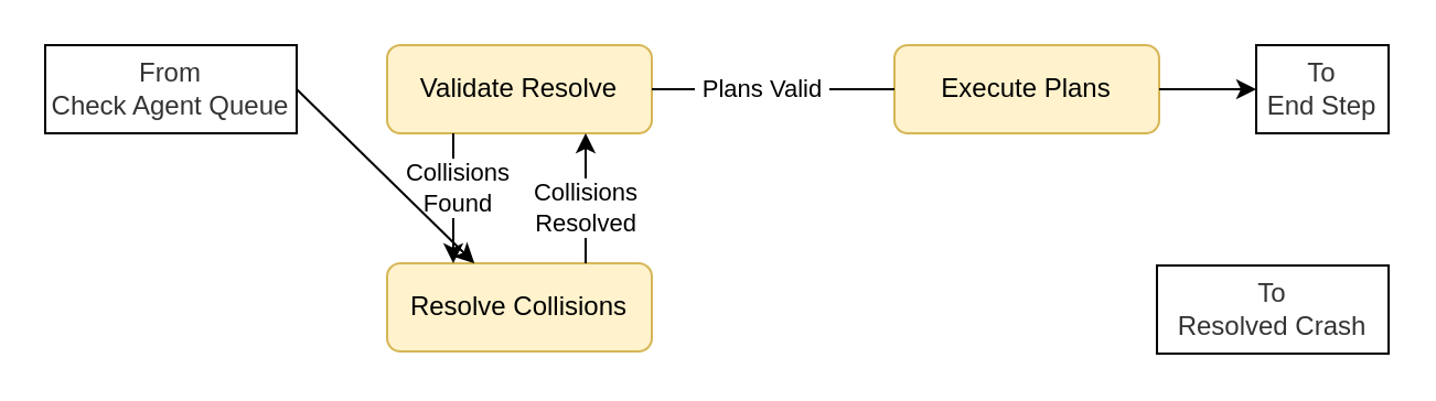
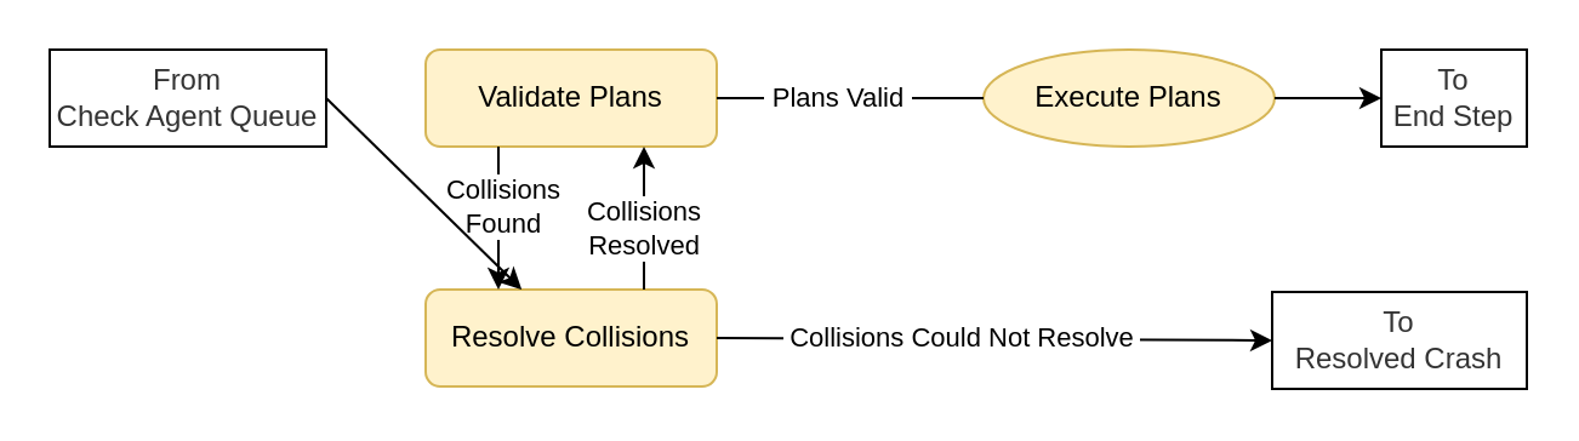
- <mxCell id="2" value="Validate Resolve" style="rounded=1;whiteSpace=wrap;html=1;fillColor=#fff2cc;strokeColor=#d6b656;" vertex="1" parent="1"><mxGeometry x="175" y="20" width="120" height="40" as="geometry" /></mxCell>
+ <mxCell id="2" value="Validate Plans" style="rounded=1;whiteSpace=wrap;html=1;fillColor=#fff2cc;strokeColor=#d6b656;" vertex="1" parent="1"><mxGeometry x="175" y="20" width="120" height="40" as="geometry" /></mxCell>
- <mxCell id="4" value="Execute Plans" style="rounded=1;whiteSpace=wrap;html=1;fillColor=#fff2cc;strokeColor=#d6b656;" vertex="1" parent="1"><mxGeometry x="405" y="20" width="120" height="40" as="geometry" /></mxCell>
+ <mxCell id="4" value="Execute Plans" style="ellipse;whiteSpace=wrap;html=1;fillColor=#fff2cc;strokeColor=#d6b656;" vertex="1" parent="1"><mxGeometry x="405" y="20" width="120" height="40" as="geometry" /></mxCell>
+ <mxCell id="16" value="" style="endArrow=classic;html=1;rounded=0;exitX=1;exitY=0.5;exitDx=0;exitDy=0;entryX=0;entryY=0.5;entryDx=0;entryDy=0;" edge="1" parent="1" source="3" target="15"><mxGeometry width="50" height="50" relative="1" as="geometry"><mxPoint x="244" y="140" as="sourcePoint" /><mxPoint x="294" y="90" as="targetPoint" /></mxGeometry></mxCell>
+ <mxCell id="17" value="&amp;nbsp;Collisions Could Not Resolve&amp;nbsp;" style="edgeLabel;html=1;align=center;verticalAlign=middle;resizable=0;points=[];" vertex="1" connectable="0" parent="16"><mxGeometry x="-0.127" y="1" relative="1" as="geometry"><mxPoint as="offset" /></mxGeometry></mxCell>
